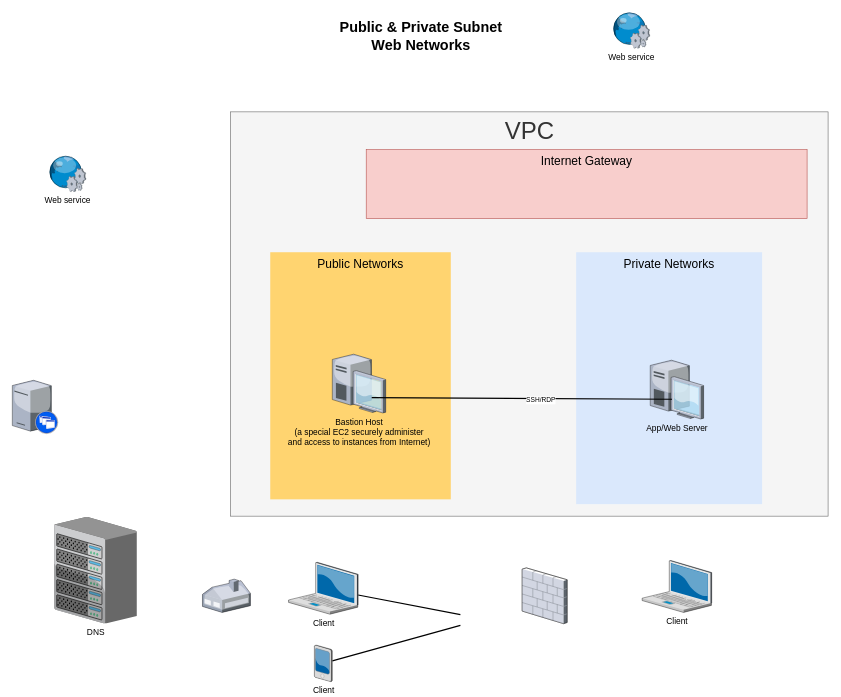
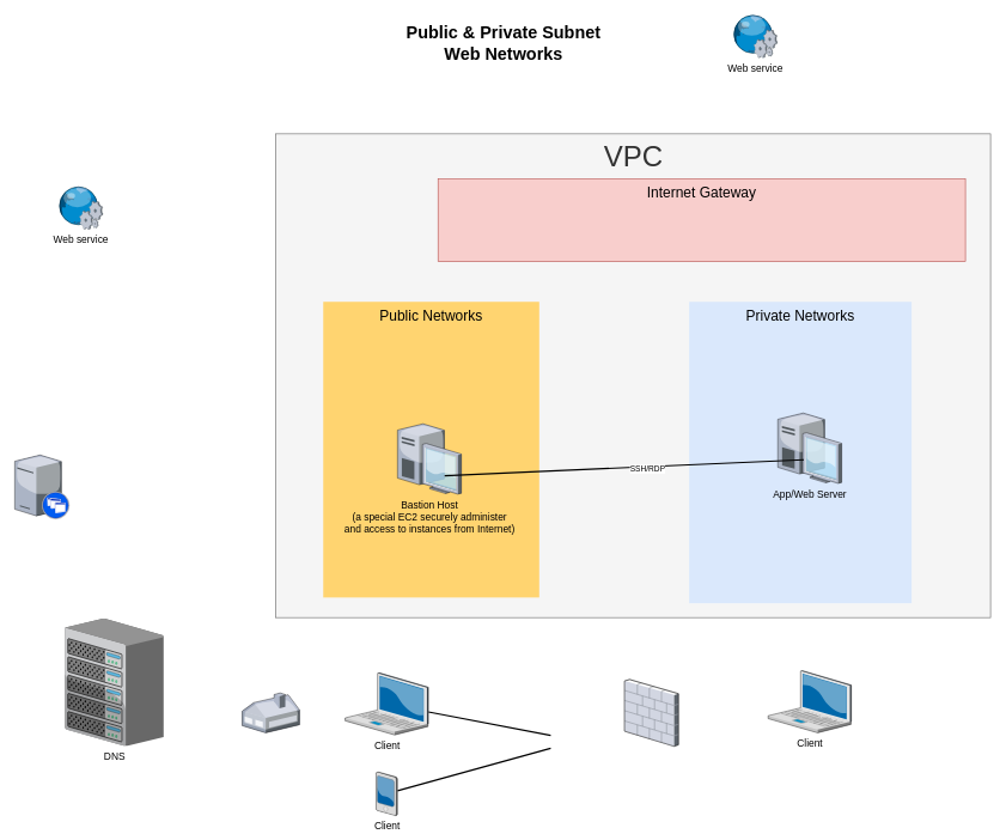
- <mxCell id="17" value="App/Web Server" style="verticalLabelPosition=bottom;aspect=fixed;html=1;verticalAlign=top;strokeColor=none;shape=mxgraph.citrix.desktop;fillColor=#66B2FF;gradientColor=#0066CC;fontSize=14;" parent="1" vertex="1"><mxGeometry x="1083.5" y="600" width="89" height="98" as="geometry" /></mxCell>
+ <mxCell id="17" value="App/Web Server" style="verticalLabelPosition=bottom;aspect=fixed;html=1;verticalAlign=top;strokeColor=none;shape=mxgraph.citrix.desktop;fillColor=#66B2FF;gradientColor=#0066CC;fontSize=14;" parent="1" vertex="1"><mxGeometry x="1083.5" y="575" width="89" height="98" as="geometry" /></mxCell>
